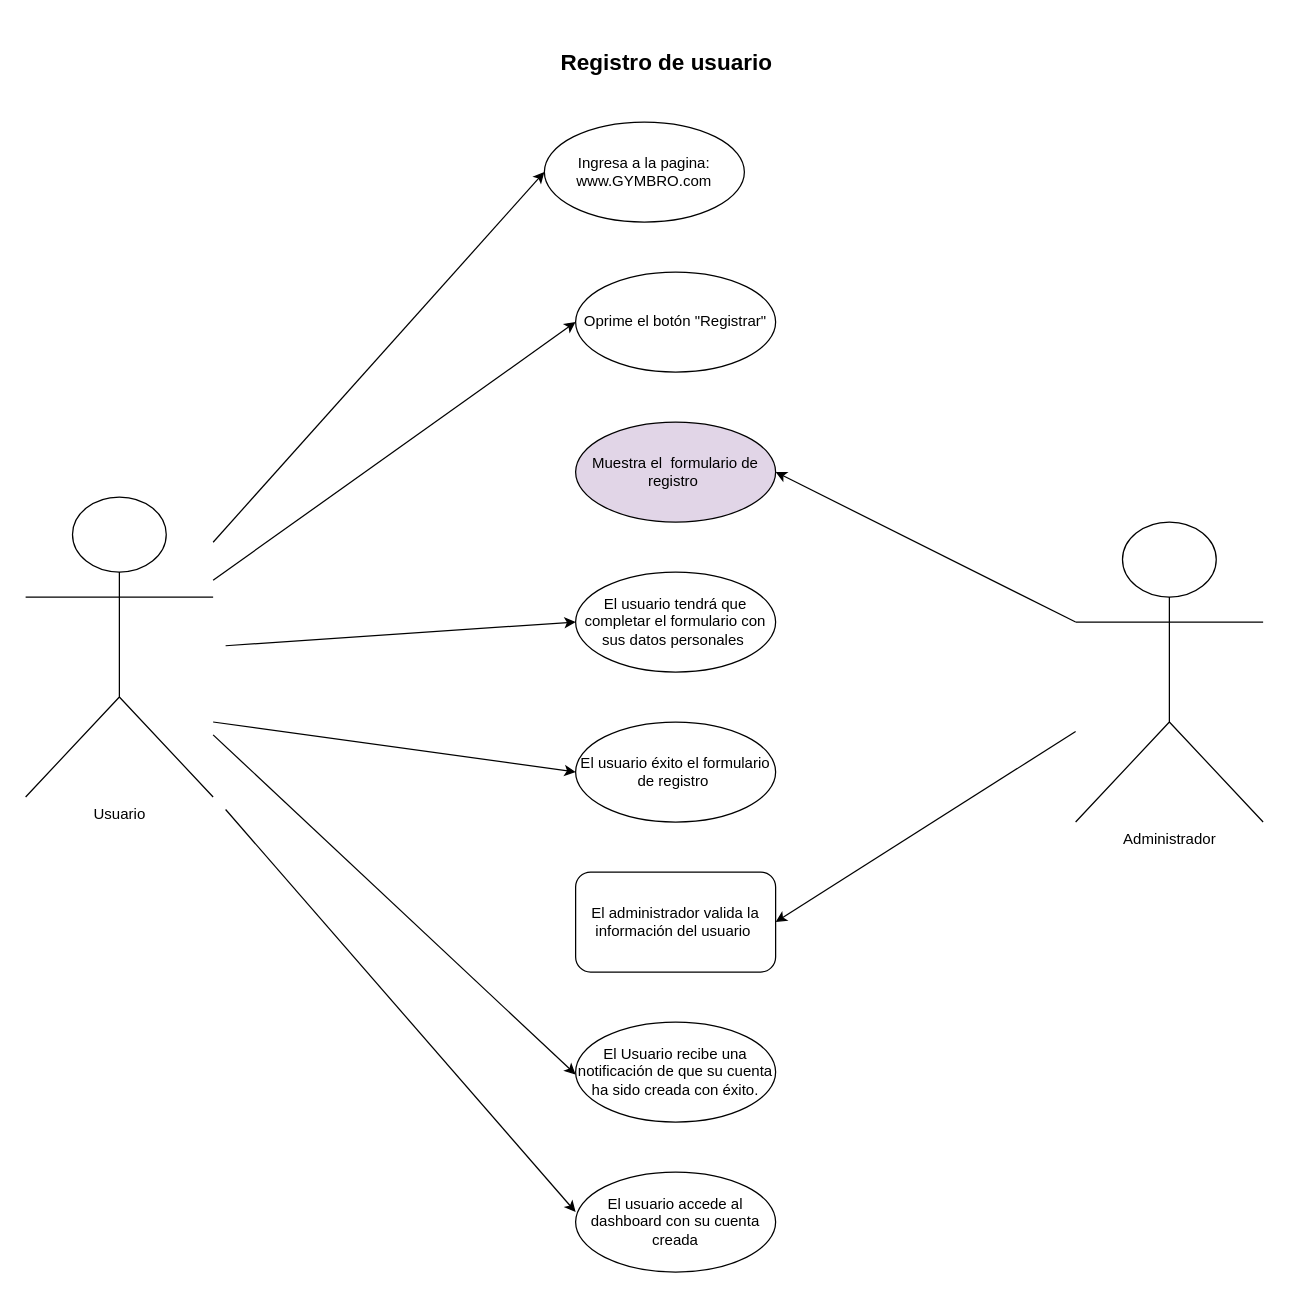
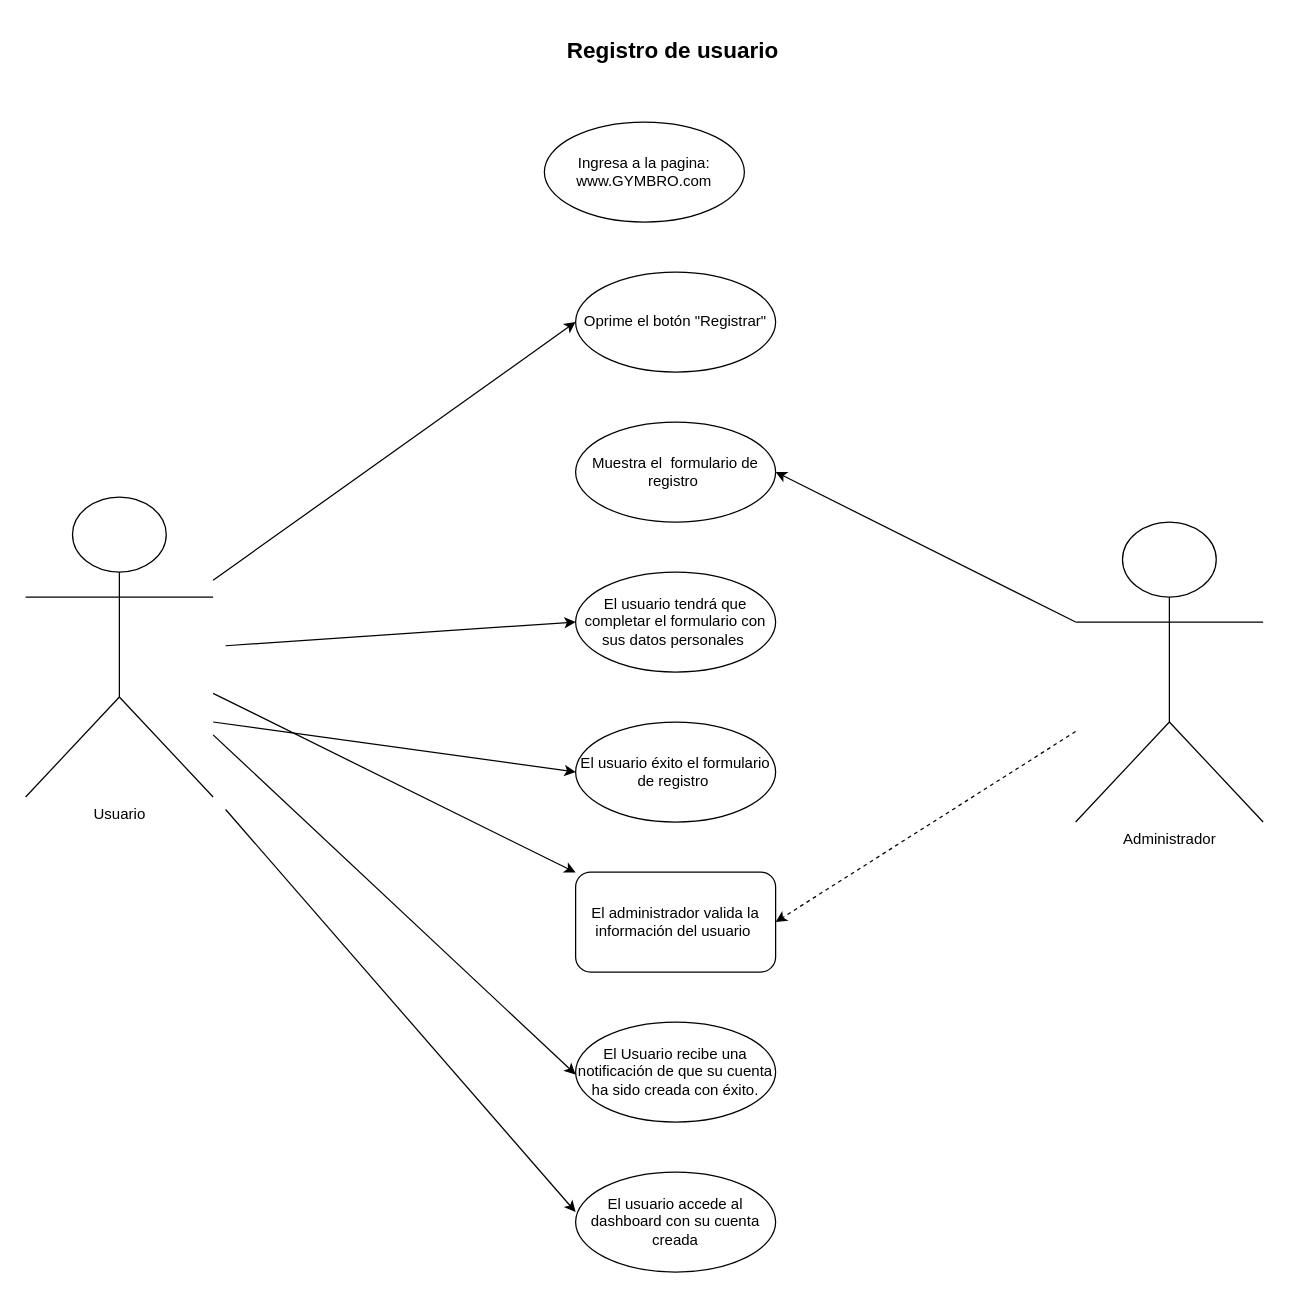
- <mxCell id="6" value="&lt;b&gt;&lt;font style=&quot;font-size: 18px;&quot;&gt;Registro de usuario&amp;nbsp;&lt;/font&gt;&lt;/b&gt;" style="text;html=1;align=center;verticalAlign=middle;resizable=0;points=[];autosize=1;strokeColor=none;fillColor=none;" vertex="1" parent="1"><mxGeometry x="435" y="30" width="200" height="40" as="geometry" /></mxCell>
+ <mxCell id="6" value="&lt;b&gt;&lt;font style=&quot;font-size: 18px;&quot;&gt;Registro de usuario&amp;nbsp;&lt;/font&gt;&lt;/b&gt;" style="text;html=1;align=center;verticalAlign=middle;resizable=0;points=[];autosize=1;strokeColor=none;fillColor=none;" vertex="1" parent="1"><mxGeometry x="440" y="20" width="200" height="40" as="geometry" /></mxCell>
- <mxCell id="13" value="" style="endArrow=classic;html=1;rounded=0;entryX=0;entryY=0.5;entryDx=0;entryDy=0;" edge="1" parent="1" source="11" target="2"><mxGeometry width="50" height="50" relative="1" as="geometry"><mxPoint x="170" y="407" as="sourcePoint" /><mxPoint x="420" y="167" as="targetPoint" /></mxGeometry></mxCell>
+ <mxCell id="13" value="" style="endArrow=classic;html=1;rounded=0;" edge="1" parent="1" source="11" target="8"><mxGeometry width="50" height="50" relative="1" as="geometry"><mxPoint x="170" y="407" as="sourcePoint" /><mxPoint x="420" y="167" as="targetPoint" /></mxGeometry></mxCell>
- <mxCell id="4" value="Muestra el&amp;nbsp; formulario de registro&amp;nbsp;" style="ellipse;whiteSpace=wrap;html=1;fillColor=#e1d5e7;" vertex="1" parent="1"><mxGeometry x="460" y="337" width="160" height="80" as="geometry" /></mxCell>
+ <mxCell id="4" value="Muestra el&amp;nbsp; formulario de registro&amp;nbsp;" style="ellipse;whiteSpace=wrap;html=1;" vertex="1" parent="1"><mxGeometry x="460" y="337" width="160" height="80" as="geometry" /></mxCell>
- <mxCell id="18" value="" style="endArrow=classic;html=1;rounded=0;entryX=1;entryY=0.5;entryDx=0;entryDy=0;" edge="1" parent="1" source="12" target="8"><mxGeometry width="50" height="50" relative="1" as="geometry"><mxPoint x="840" y="647" as="sourcePoint" /><mxPoint x="600" y="527" as="targetPoint" /></mxGeometry></mxCell>
+ <mxCell id="18" value="" style="endArrow=classic;html=1;rounded=0;entryX=1;entryY=0.5;entryDx=0;entryDy=0;dashed=1;" edge="1" parent="1" source="12" target="8"><mxGeometry width="50" height="50" relative="1" as="geometry"><mxPoint x="840" y="647" as="sourcePoint" /><mxPoint x="600" y="527" as="targetPoint" /></mxGeometry></mxCell>
